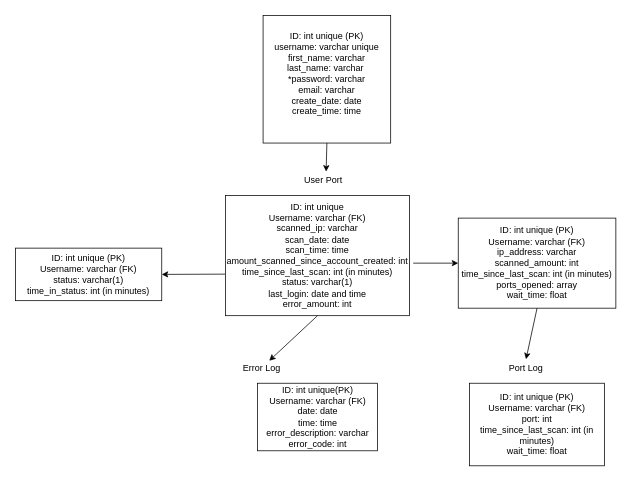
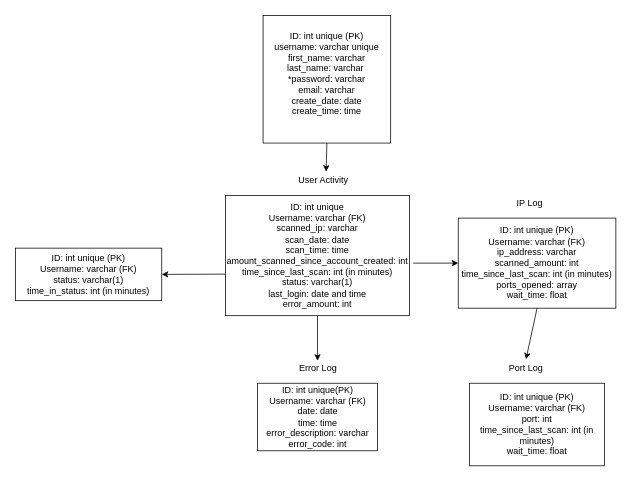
- <mxCell id="5" value="User Port" style="text;html=1;align=center;verticalAlign=middle;resizable=0;points=[];autosize=1;strokeColor=none;fillColor=none;" parent="1" vertex="1"><mxGeometry x="390" y="230" width="80" height="20" as="geometry" /></mxCell>
+ <mxCell id="5" value="User Activity" style="text;html=1;align=center;verticalAlign=middle;resizable=0;points=[];autosize=1;strokeColor=none;fillColor=none;" parent="1" vertex="1"><mxGeometry x="390" y="230" width="80" height="20" as="geometry" /></mxCell>
+ <mxCell id="8" value="IP Log" style="text;html=1;align=center;verticalAlign=middle;resizable=0;points=[];autosize=1;strokeColor=none;fillColor=none;" parent="1" vertex="1"><mxGeometry x="680" y="260" width="50" height="20" as="geometry" /></mxCell>
- <mxCell id="11" value="&lt;span&gt;Error Log&lt;/span&gt;" style="text;html=1;align=center;verticalAlign=middle;resizable=0;points=[];autosize=1;strokeColor=none;fillColor=none;" parent="1" vertex="1"><mxGeometry x="312.5" y="480" width="70" height="20" as="geometry" /></mxCell>
+ <mxCell id="11" value="&lt;span&gt;Error Log&lt;/span&gt;" style="text;html=1;align=center;verticalAlign=middle;resizable=0;points=[];autosize=1;strokeColor=none;fillColor=none;" parent="1" vertex="1"><mxGeometry x="387.5" y="480" width="70" height="20" as="geometry" /></mxCell>
